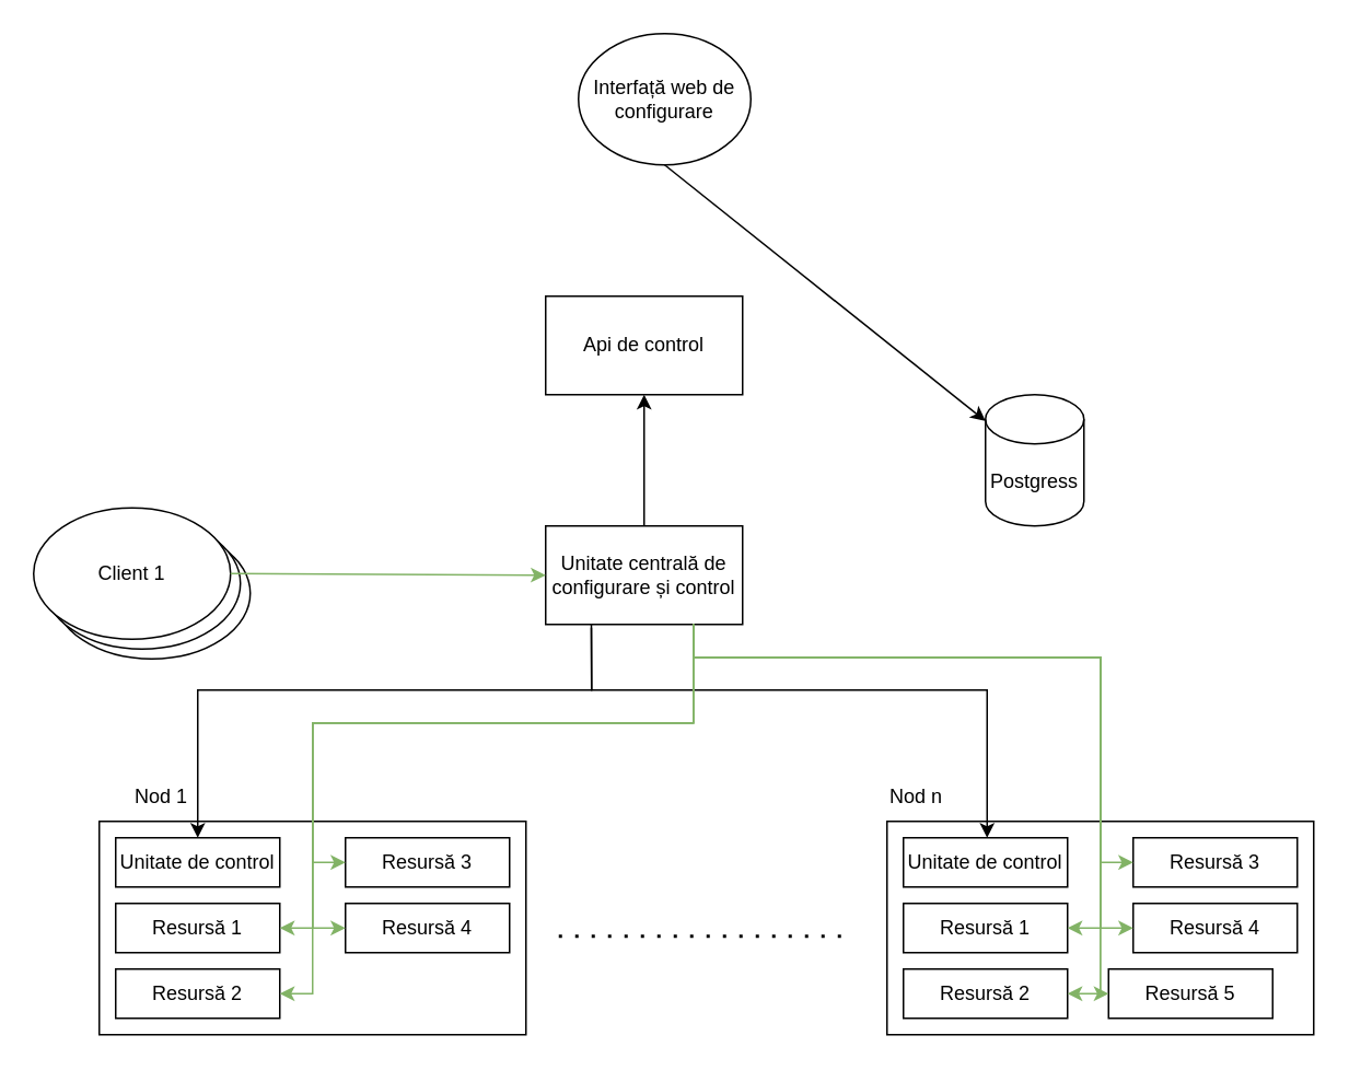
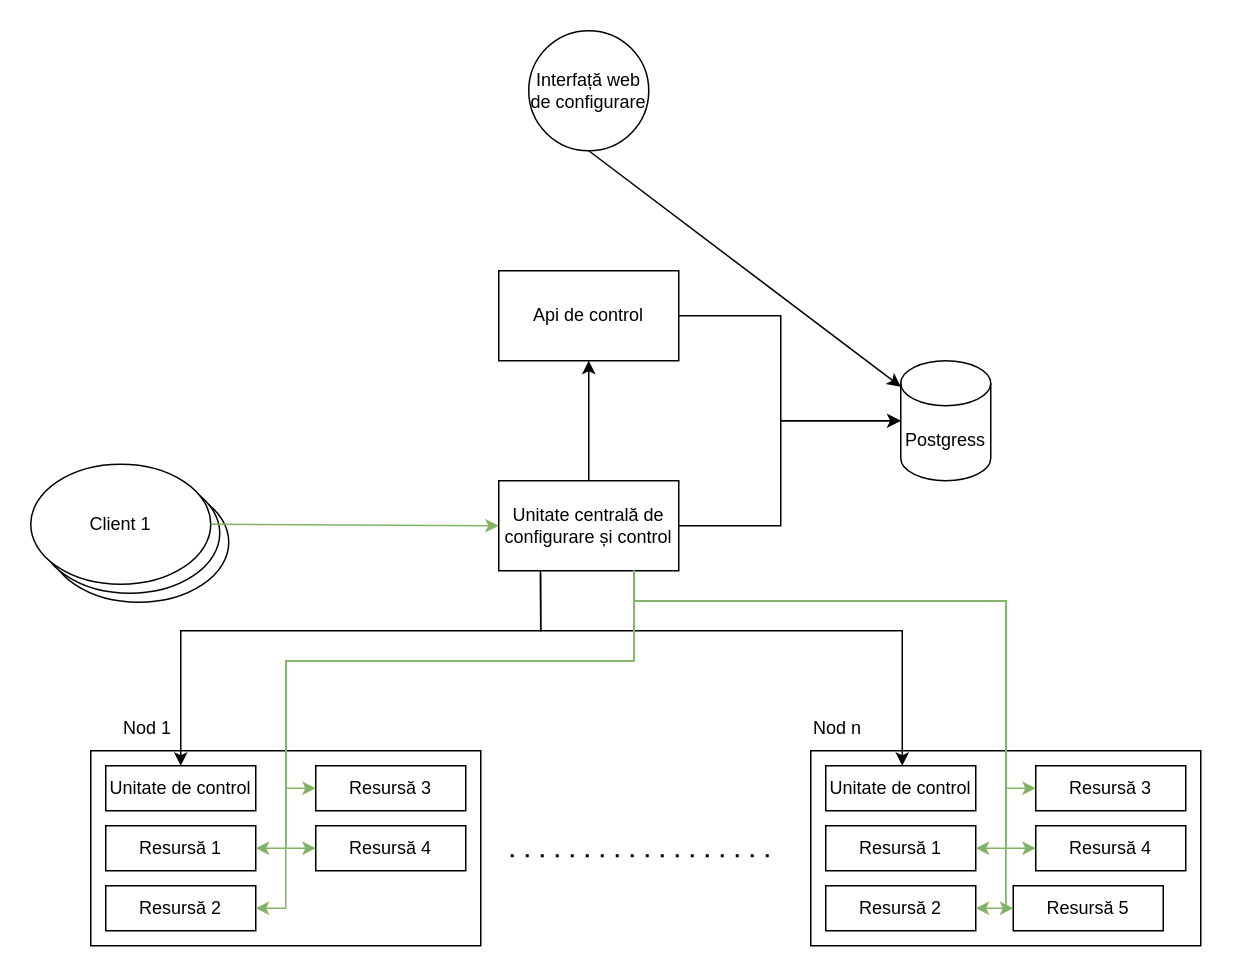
- <mxCell id="2" value="Interfață web de configurare" style="ellipse;whiteSpace=wrap;html=1;aspect=fixed;rounded=0;" parent="1" vertex="1"><mxGeometry x="352" y="20" width="105" height="80" as="geometry" /></mxCell>
+ <mxCell id="2" value="Interfață web de configurare" style="ellipse;whiteSpace=wrap;html=1;aspect=fixed;rounded=0;" parent="1" vertex="1"><mxGeometry x="352" y="20" width="80" height="80" as="geometry" /></mxCell>
+ <mxCell id="27" value="" style="endArrow=classic;html=1;rounded=0;exitX=1;exitY=0.5;exitDx=0;exitDy=0;entryX=0;entryY=0.5;entryDx=0;entryDy=0;entryPerimeter=0;" edge="1" parent="1" source="25" target="4"><mxGeometry width="50" height="50" relative="1" as="geometry"><mxPoint x="400" y="410" as="sourcePoint" /><mxPoint x="450" y="360" as="targetPoint" /><Array as="points"><mxPoint x="520" y="210" /><mxPoint x="520" y="280" /></Array></mxGeometry></mxCell>
+ <mxCell id="21" value="" style="endArrow=classic;html=1;rounded=0;exitX=1;exitY=0.5;exitDx=0;exitDy=0;entryX=0;entryY=0.5;entryDx=0;entryDy=0;entryPerimeter=0;" parent="1" source="3" target="4" edge="1"><mxGeometry width="50" height="50" relative="1" as="geometry"><mxPoint x="360" y="520" as="sourcePoint" /><mxPoint x="410" y="470" as="targetPoint" /><Array as="points"><mxPoint x="520" y="350" /><mxPoint x="520" y="280" /></Array></mxGeometry></mxCell>
